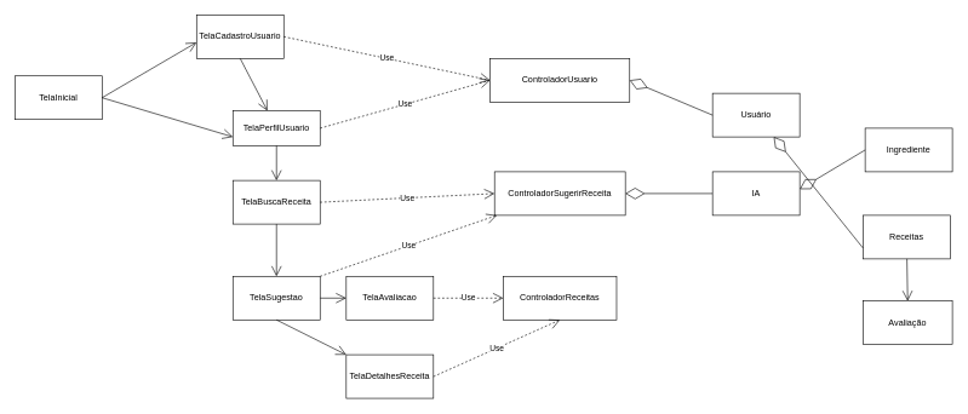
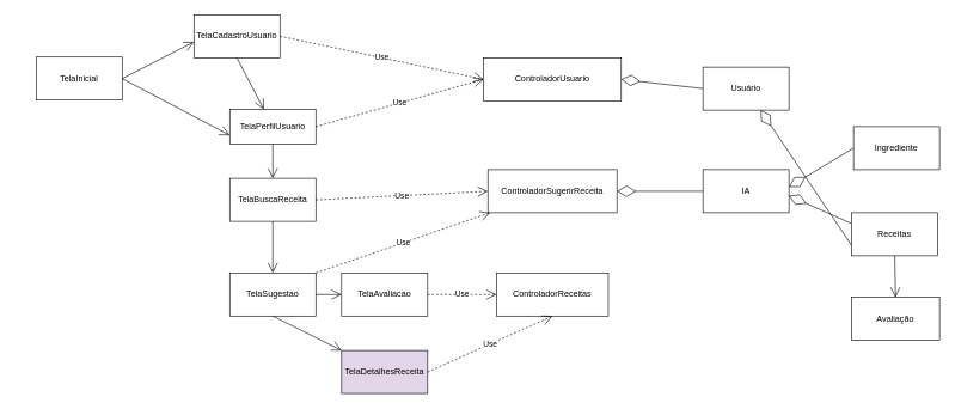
- <mxCell id="2" value="TelaInicial" style="rounded=0;whiteSpace=wrap;html=1;" vertex="1" parent="1"><mxGeometry x="20" y="104" width="120" height="60" as="geometry" /></mxCell>
+ <mxCell id="2" value="TelaInicial" style="rounded=0;whiteSpace=wrap;html=1;" vertex="1" parent="1"><mxGeometry x="50" y="79" width="120" height="60" as="geometry" /></mxCell>
- <mxCell id="10" value="Usuário" style="rounded=0;whiteSpace=wrap;html=1;" vertex="1" parent="1"><mxGeometry x="980" y="128" width="120" height="60" as="geometry" /></mxCell>
+ <mxCell id="10" value="Usuário" style="rounded=0;whiteSpace=wrap;html=1;" vertex="1" parent="1"><mxGeometry x="980" y="93" width="120" height="60" as="geometry" /></mxCell>
+ <mxCell id="33" value="" style="endArrow=diamondThin;endFill=0;endSize=24;html=1;rounded=0;exitX=0;exitY=0.25;exitDx=0;exitDy=0;entryX=0.998;entryY=0.602;entryDx=0;entryDy=0;entryPerimeter=0;" edge="1" parent="1" source="12" target="31"><mxGeometry width="160" relative="1" as="geometry"><mxPoint x="1220" y="224" as="sourcePoint" /><mxPoint x="1100" y="272" as="targetPoint" /></mxGeometry></mxCell>
- <mxCell id="5" value="TelaDetalhesReceita" style="rounded=0;whiteSpace=wrap;html=1;" vertex="1" parent="1"><mxGeometry x="476" y="488" width="120" height="60" as="geometry" /></mxCell>
+ <mxCell id="5" value="TelaDetalhesReceita" style="rounded=0;whiteSpace=wrap;html=1;fillColor=#e1d5e7;" vertex="1" parent="1"><mxGeometry x="476" y="488" width="120" height="60" as="geometry" /></mxCell>
